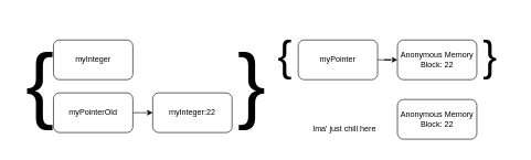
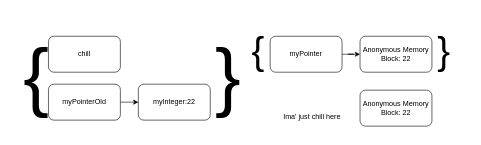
- <mxCell id="2" value="myInteger" style="rounded=1;whiteSpace=wrap;html=1;" vertex="1" parent="1"><mxGeometry x="80" y="60" width="120" height="60" as="geometry" /></mxCell>
+ <mxCell id="2" value="chill" style="rounded=1;whiteSpace=wrap;html=1;" vertex="1" parent="1"><mxGeometry x="80" y="60" width="120" height="60" as="geometry" /></mxCell>
